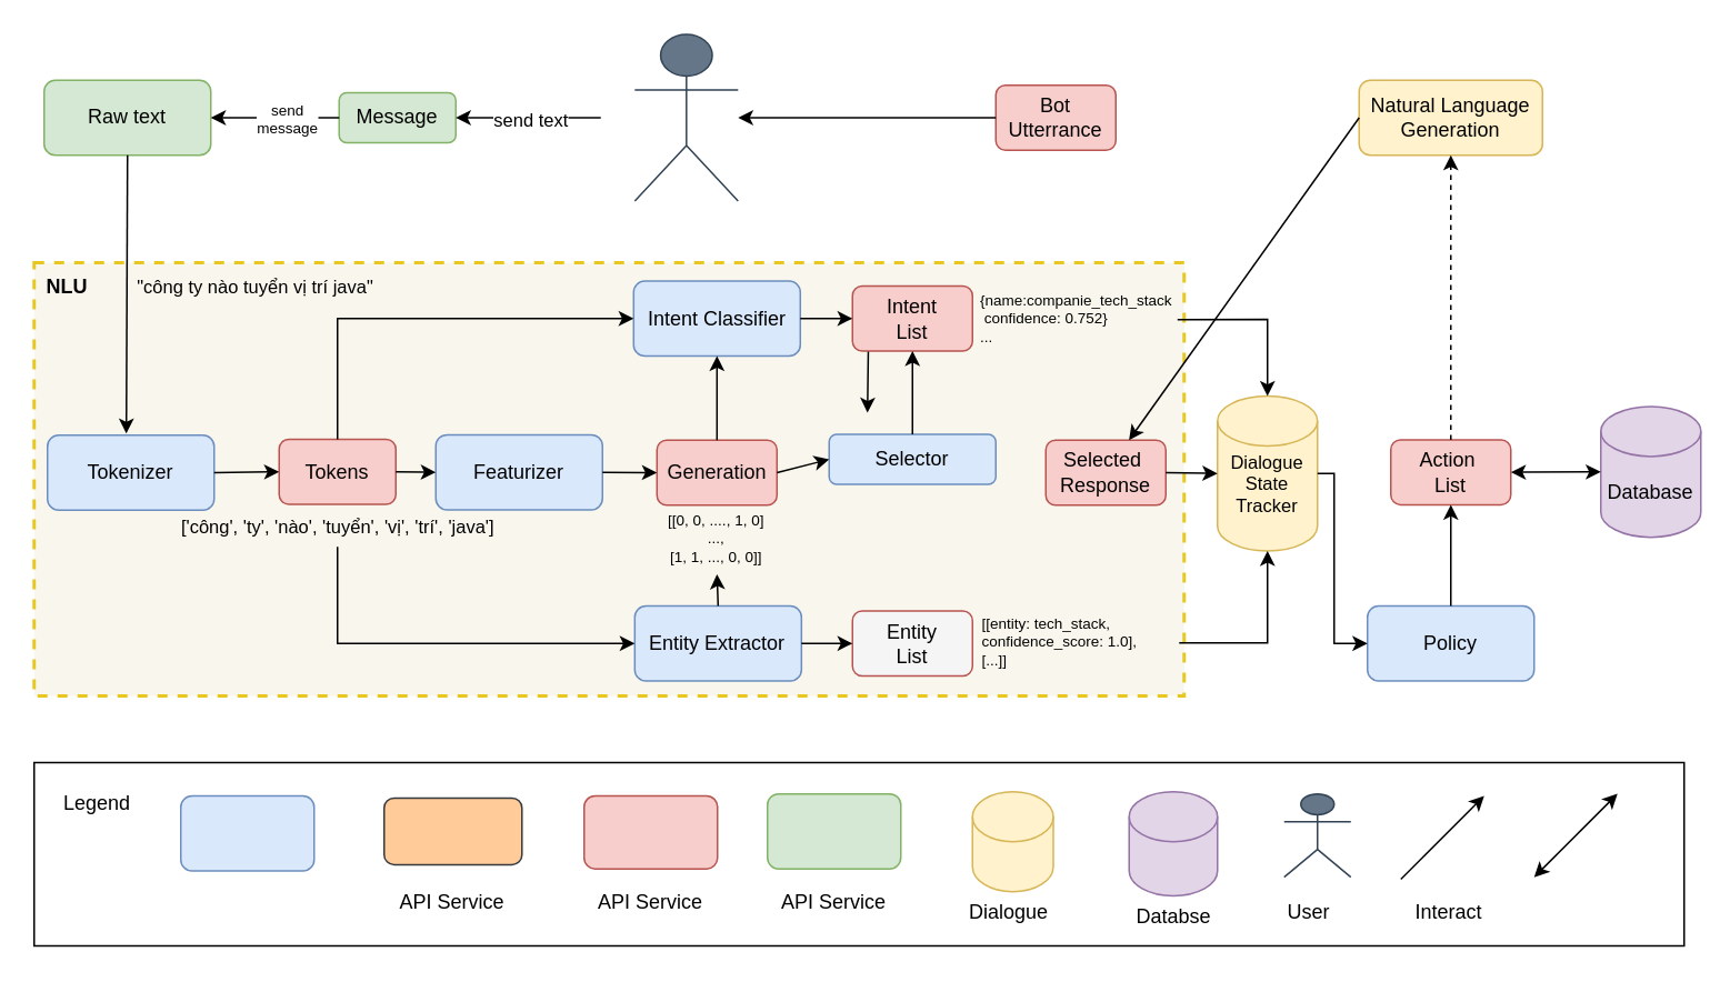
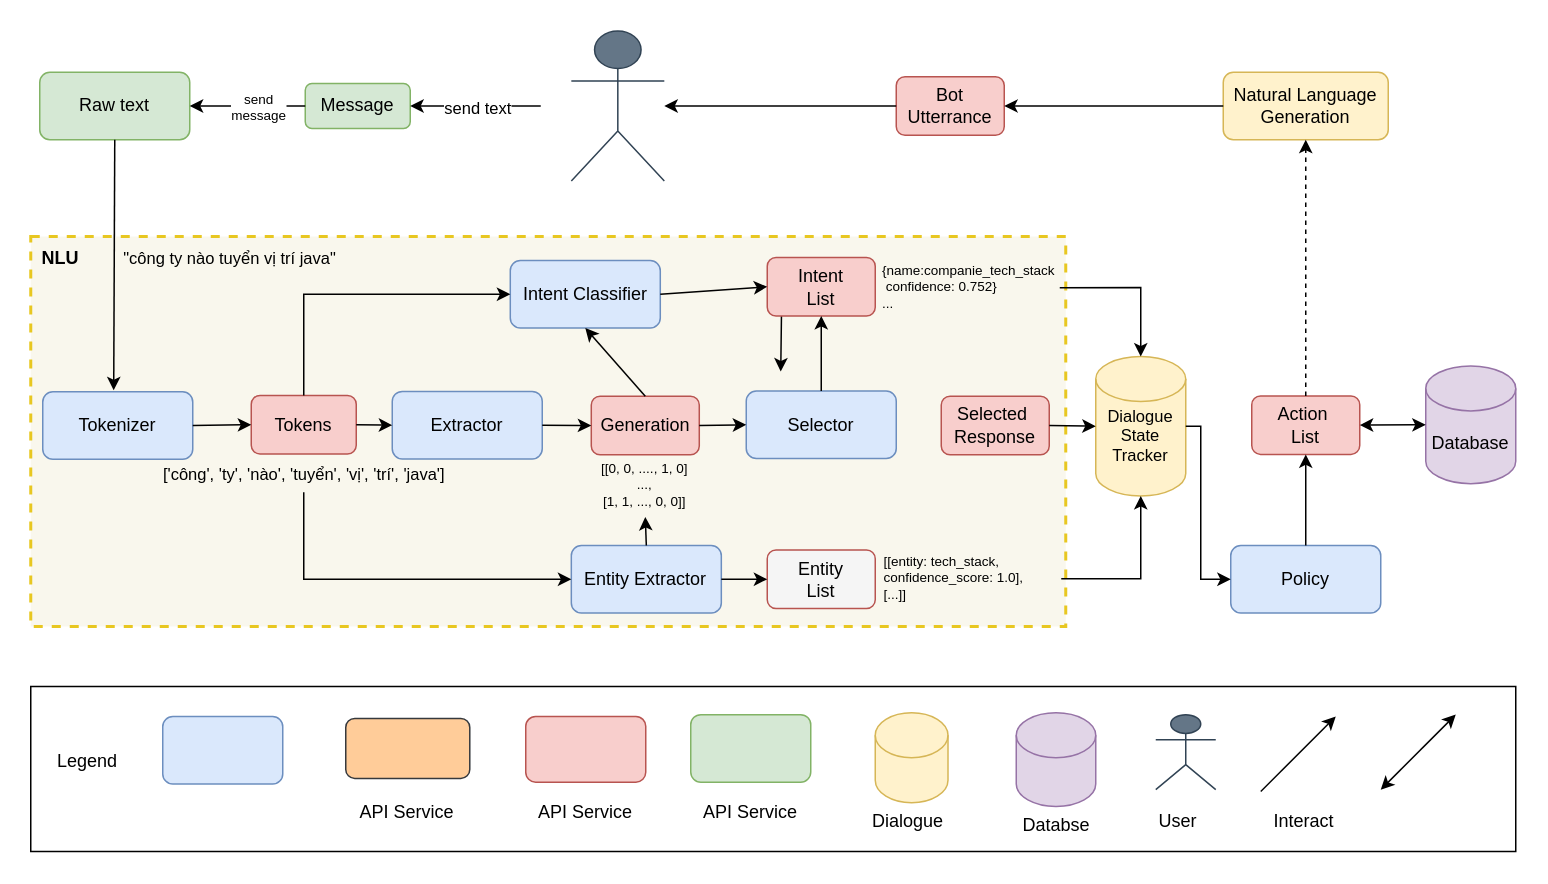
- <mxCell id="52" value="" style="endArrow=classic;html=1;rounded=0;exitX=0;exitY=0.5;exitDx=0;exitDy=0;" edge="1" parent="1" source="45" target="36"><mxGeometry width="50" height="50" relative="1" as="geometry"><mxPoint x="729" y="221" as="sourcePoint" /><mxPoint x="790" y="267" as="targetPoint" /></mxGeometry></mxCell>
+ <mxCell id="52" value="" style="endArrow=classic;html=1;rounded=0;entryX=1;entryY=0.5;entryDx=0;entryDy=0;exitX=0;exitY=0.5;exitDx=0;exitDy=0;" edge="1" parent="1" source="45" target="46"><mxGeometry width="50" height="50" relative="1" as="geometry"><mxPoint x="729" y="221" as="sourcePoint" /><mxPoint x="790" y="267" as="targetPoint" /></mxGeometry></mxCell>
- <mxCell id="20" value="Intent Classifier" style="rounded=1;whiteSpace=wrap;html=1;fillColor=#dae8fc;strokeColor=#6c8ebf;" vertex="1" parent="1"><mxGeometry x="379.69" y="168" width="100" height="45" as="geometry" /></mxCell>
+ <mxCell id="20" value="Intent Classifier" style="rounded=1;whiteSpace=wrap;html=1;fillColor=#dae8fc;strokeColor=#6c8ebf;" vertex="1" parent="1"><mxGeometry x="339.69" y="173" width="100" height="45" as="geometry" /></mxCell>
- <mxCell id="29" value="Selector" style="rounded=1;whiteSpace=wrap;html=1;fillColor=#dae8fc;strokeColor=#6c8ebf;" vertex="1" parent="1"><mxGeometry x="497" y="260" width="100" height="30" as="geometry" /></mxCell>
+ <mxCell id="29" value="Selector" style="rounded=1;whiteSpace=wrap;html=1;fillColor=#dae8fc;strokeColor=#6c8ebf;" vertex="1" parent="1"><mxGeometry x="497" y="260" width="100" height="45" as="geometry" /></mxCell>
- <mxCell id="18" value="Featurizer" style="rounded=1;whiteSpace=wrap;html=1;fillColor=#dae8fc;strokeColor=#6c8ebf;" vertex="1" parent="1"><mxGeometry x="261" y="260.25" width="100" height="45" as="geometry" /></mxCell>
+ <mxCell id="18" value="Extractor" style="rounded=1;whiteSpace=wrap;html=1;fillColor=#dae8fc;strokeColor=#6c8ebf;" vertex="1" parent="1"><mxGeometry x="261" y="260.25" width="100" height="45" as="geometry" /></mxCell>
- <mxCell id="47" value="Database" style="shape=cylinder3;whiteSpace=wrap;html=1;boundedLbl=1;backgroundOutline=1;size=15;fillColor=#e1d5e7;strokeColor=#9673a6;" vertex="1" parent="1"><mxGeometry x="960" y="243.25" width="60" height="78.5" as="geometry" /></mxCell>
+ <mxCell id="47" value="Database" style="shape=cylinder3;whiteSpace=wrap;html=1;boundedLbl=1;backgroundOutline=1;size=15;fillColor=#e1d5e7;strokeColor=#9673a6;" vertex="1" parent="1"><mxGeometry x="950" y="243.25" width="60" height="78.5" as="geometry" /></mxCell>
- <mxCell id="63" value="Legend" style="text;html=1;align=center;verticalAlign=middle;whiteSpace=wrap;rounded=0;" vertex="1" parent="1"><mxGeometry x="28" y="467" width="60" height="30" as="geometry" /></mxCell>
+ <mxCell id="63" value="Legend" style="text;html=1;align=center;verticalAlign=middle;whiteSpace=wrap;rounded=0;" vertex="1" parent="1"><mxGeometry x="28" y="492" width="60" height="30" as="geometry" /></mxCell>
